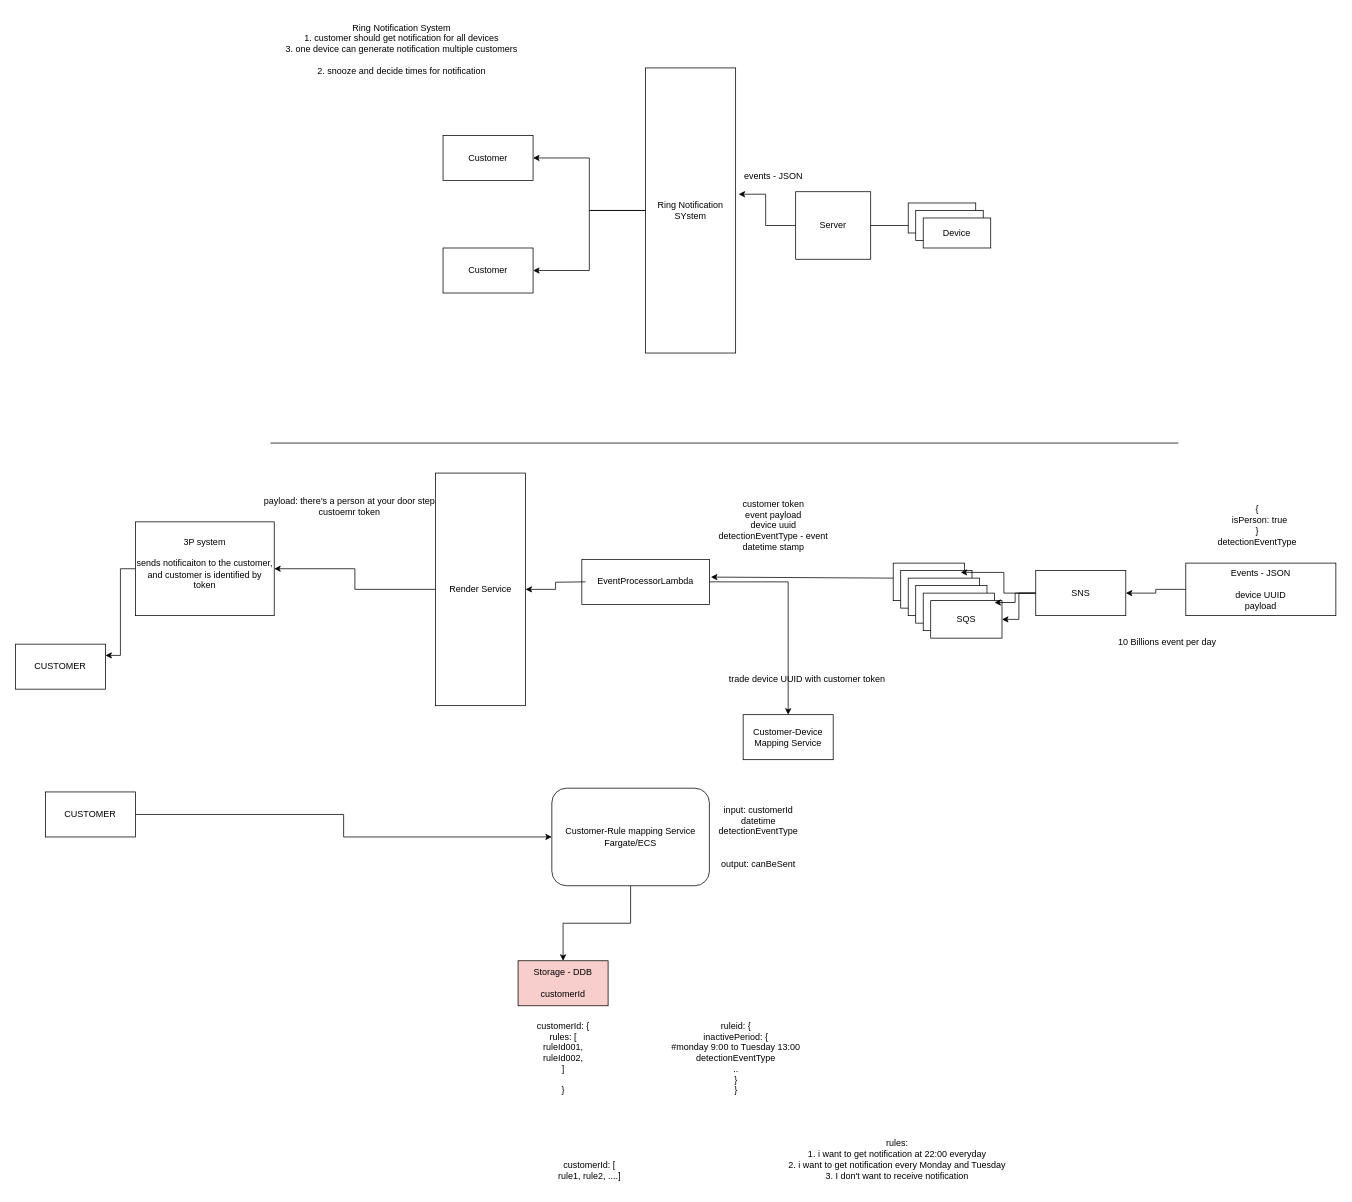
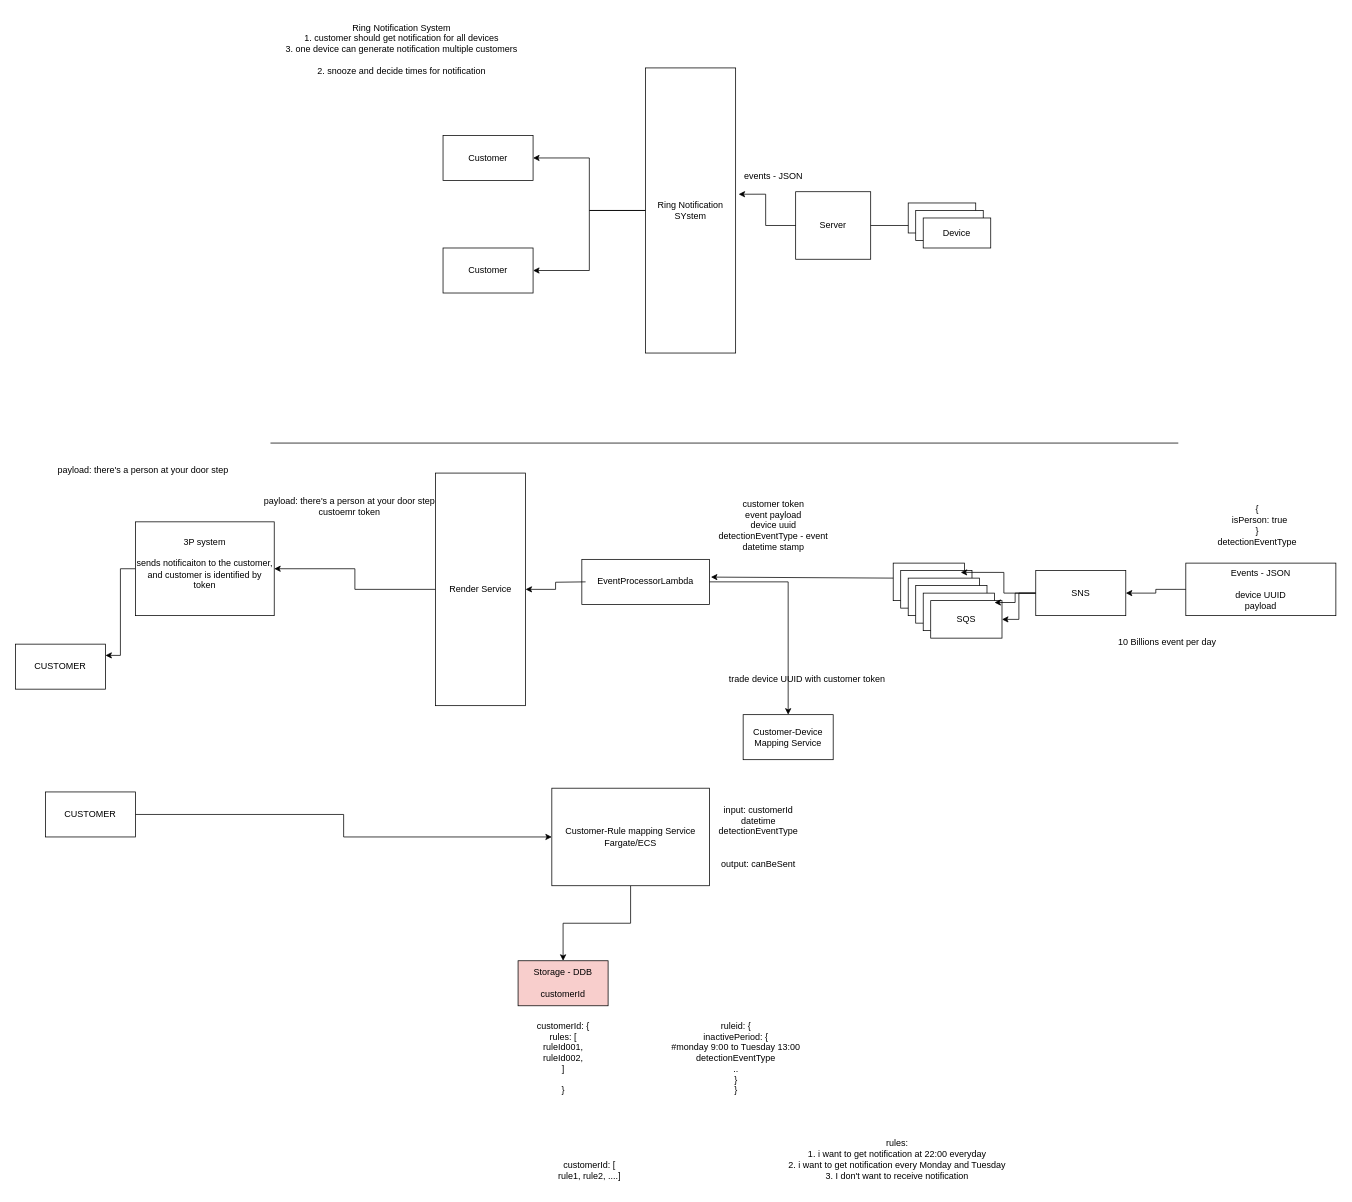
+ <mxCell id="30" value="payload: there's a person at your door step" style="text;html=1;align=center;verticalAlign=middle;resizable=0;points=[];autosize=1;strokeColor=none;fillColor=none;" vertex="1" parent="1"><mxGeometry x="65" y="610.5" width="250" height="30" as="geometry" /></mxCell>
- <mxCell id="35" value="Customer-Rule mapping Service&lt;br&gt;Fargate/ECS" style="whiteSpace=wrap;html=1;rounded=1;" vertex="1" parent="1"><mxGeometry x="735" y="1050" width="210" height="130" as="geometry" /></mxCell>
+ <mxCell id="35" value="Customer-Rule mapping Service&lt;br&gt;Fargate/ECS" style="rounded=0;whiteSpace=wrap;html=1;" vertex="1" parent="1"><mxGeometry x="735" y="1050" width="210" height="130" as="geometry" /></mxCell>
